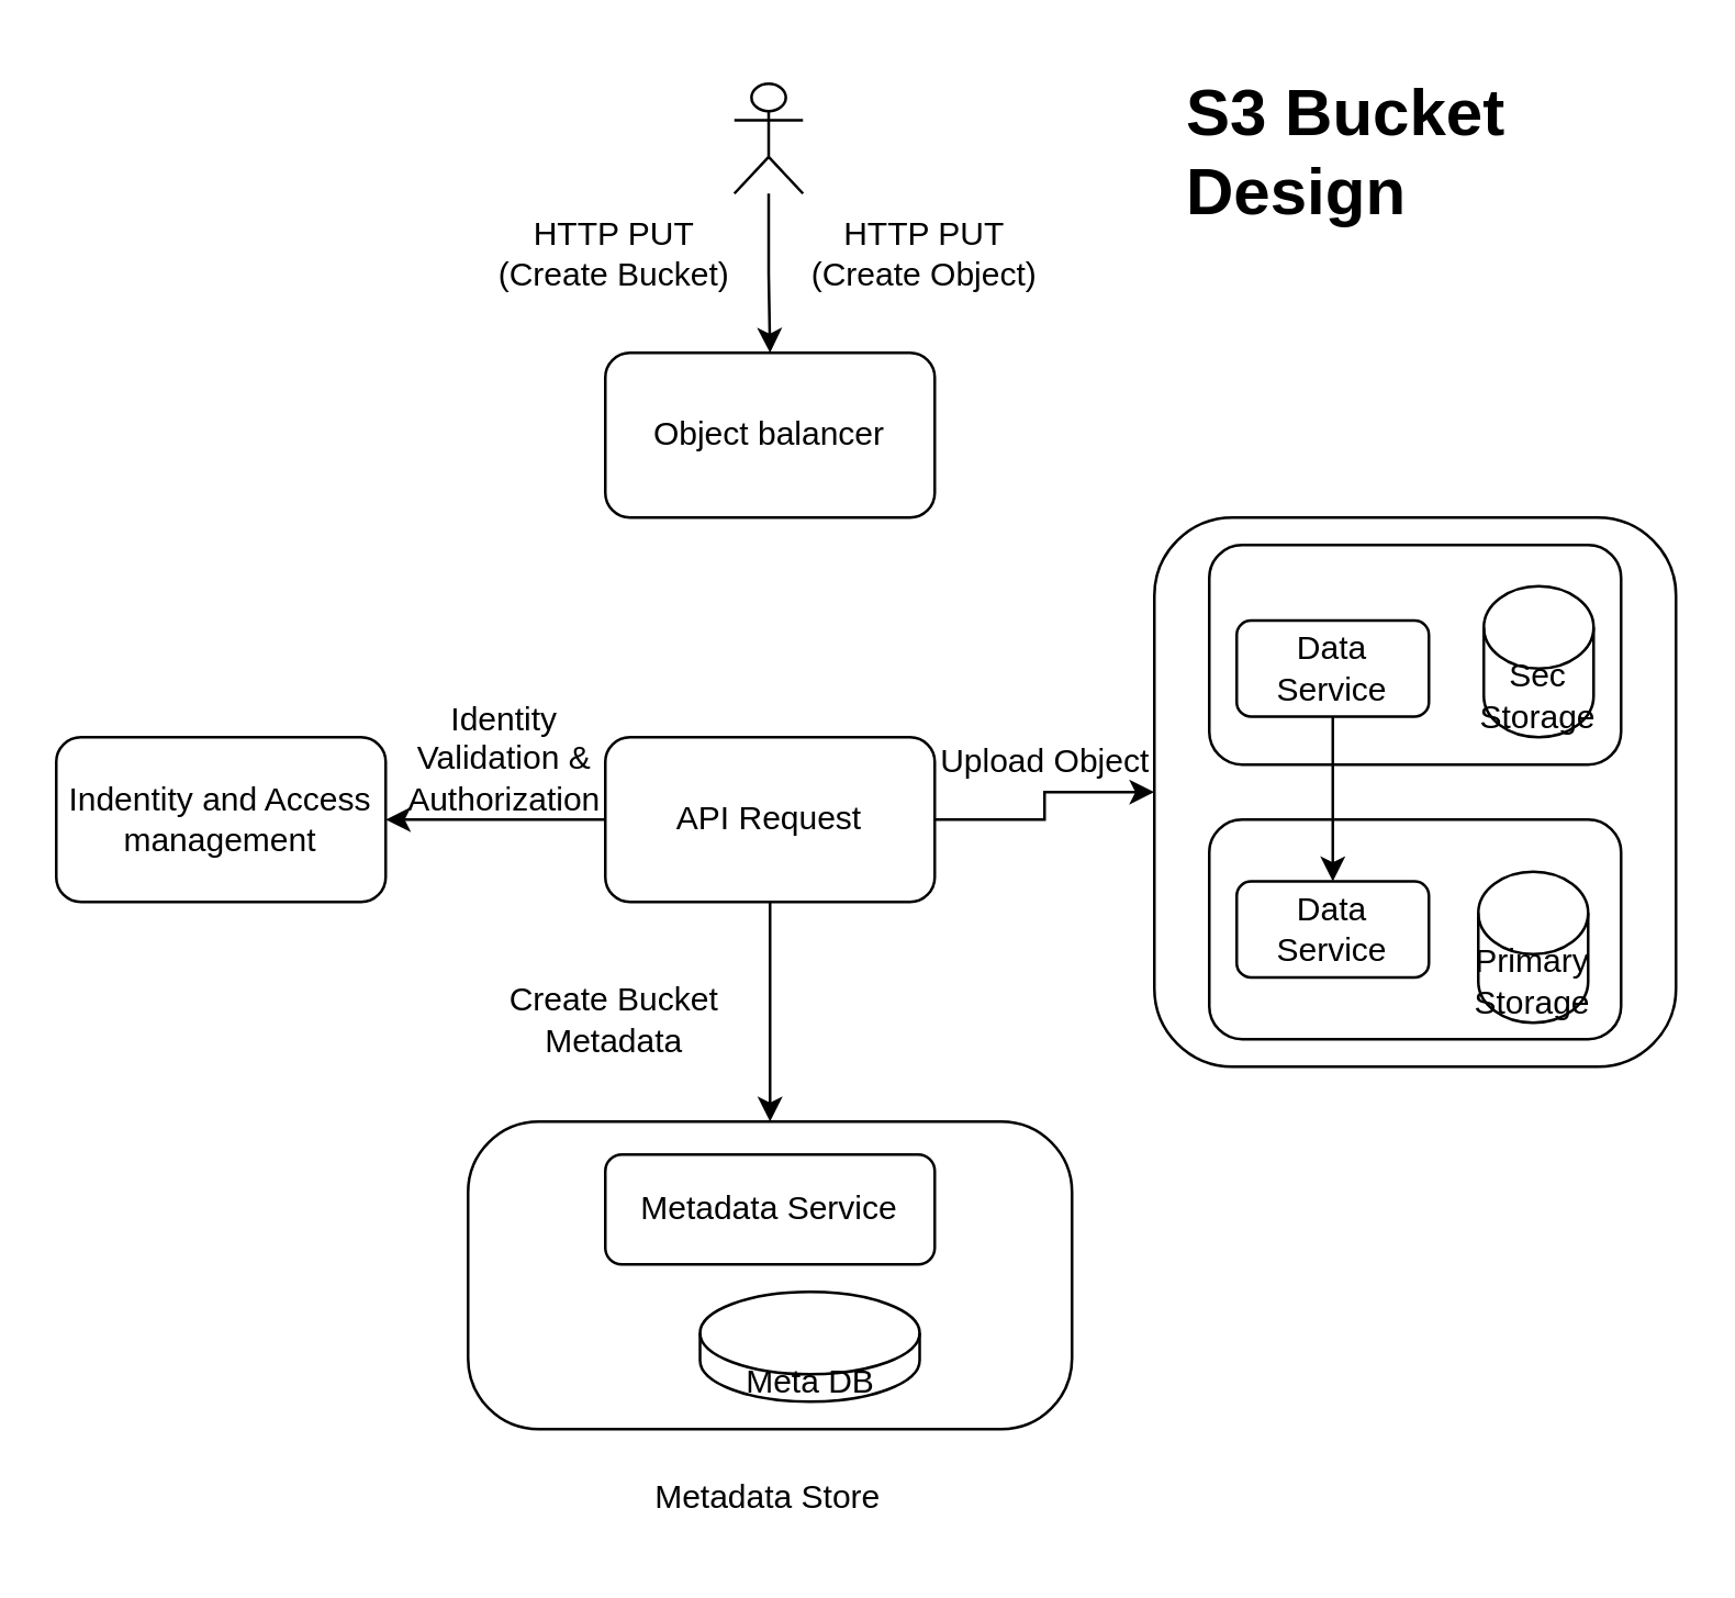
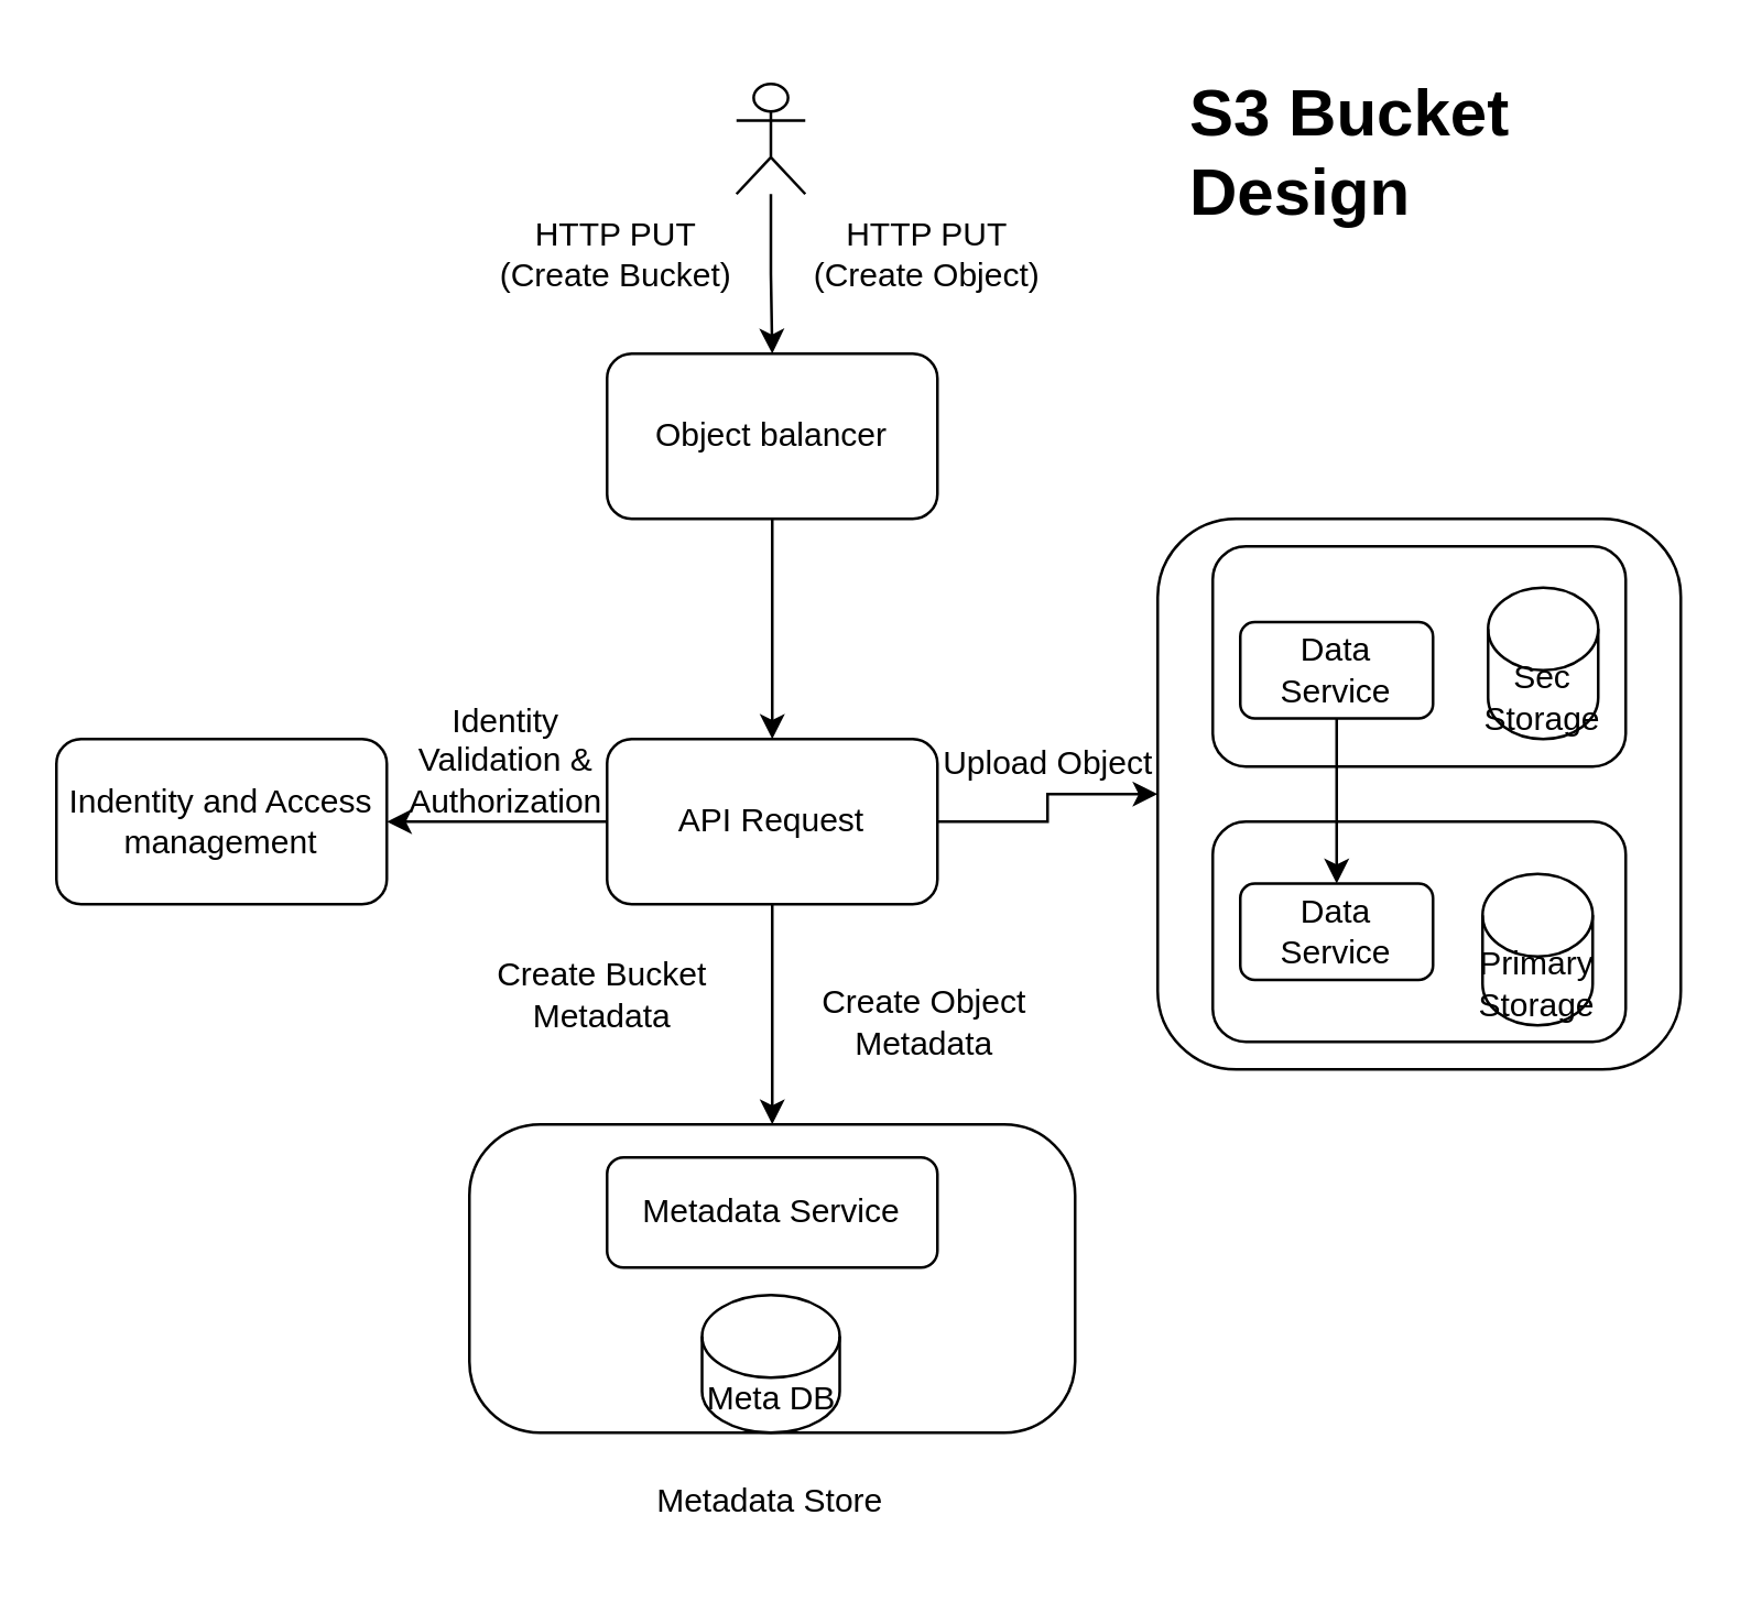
+ <mxCell id="3" value="" style="edgeStyle=orthogonalEdgeStyle;rounded=0;orthogonalLoop=1;jettySize=auto;html=1;" edge="1" parent="1" source="4" target="9"><mxGeometry relative="1" as="geometry" /></mxCell>
- <mxCell id="28" value="Create Bucket Metadata" style="text;html=1;align=center;verticalAlign=middle;whiteSpace=wrap;rounded=0;" vertex="1" parent="1"><mxGeometry x="180" y="355.5" width="87" height="30" as="geometry" /></mxCell>
+ <mxCell id="28" value="Create Bucket Metadata" style="text;html=1;align=center;verticalAlign=middle;whiteSpace=wrap;rounded=0;" vertex="1" parent="1"><mxGeometry x="175" y="345.5" width="87" height="30" as="geometry" /></mxCell>
+ <mxCell id="29" value="Create Object Metadata" style="text;html=1;align=center;verticalAlign=middle;whiteSpace=wrap;rounded=0;" vertex="1" parent="1"><mxGeometry x="292" y="355.5" width="87" height="30" as="geometry" /></mxCell>
- <mxCell id="27" value="Meta DB" style="shape=cylinder3;whiteSpace=wrap;html=1;boundedLbl=1;backgroundOutline=1;size=15;" vertex="1" parent="1"><mxGeometry x="254.5" y="470" width="80" height="40" as="geometry" /></mxCell>
+ <mxCell id="27" value="Meta DB" style="shape=cylinder3;whiteSpace=wrap;html=1;boundedLbl=1;backgroundOutline=1;size=15;" vertex="1" parent="1"><mxGeometry x="254.5" y="470" width="50" height="50" as="geometry" /></mxCell>
